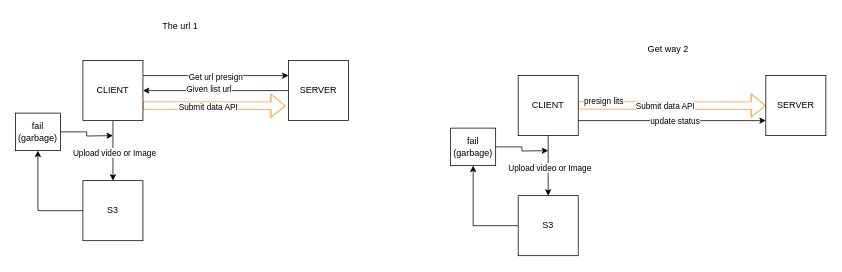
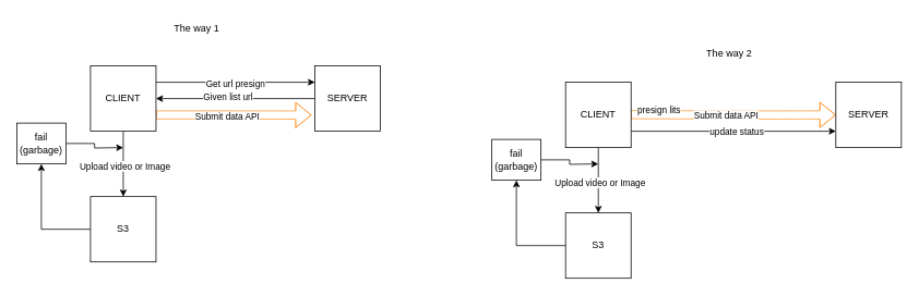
- <mxCell id="29" value="The url 1" style="text;html=1;strokeColor=none;fillColor=none;align=center;verticalAlign=middle;whiteSpace=wrap;rounded=0;" vertex="1" parent="1"><mxGeometry x="210" y="20" width="60" height="30" as="geometry" /></mxCell>
+ <mxCell id="29" value="The way 1" style="text;html=1;strokeColor=none;fillColor=none;align=center;verticalAlign=middle;whiteSpace=wrap;rounded=0;" vertex="1" parent="1"><mxGeometry x="210" y="20" width="60" height="30" as="geometry" /></mxCell>
- <mxCell id="30" value="Get way 2" style="text;html=1;strokeColor=none;fillColor=none;align=center;verticalAlign=middle;whiteSpace=wrap;rounded=0;" vertex="1" parent="1"><mxGeometry x="860" y="50" width="60" height="30" as="geometry" /></mxCell>
+ <mxCell id="30" value="The way 2" style="text;html=1;strokeColor=none;fillColor=none;align=center;verticalAlign=middle;whiteSpace=wrap;rounded=0;" vertex="1" parent="1"><mxGeometry x="860" y="50" width="60" height="30" as="geometry" /></mxCell>
